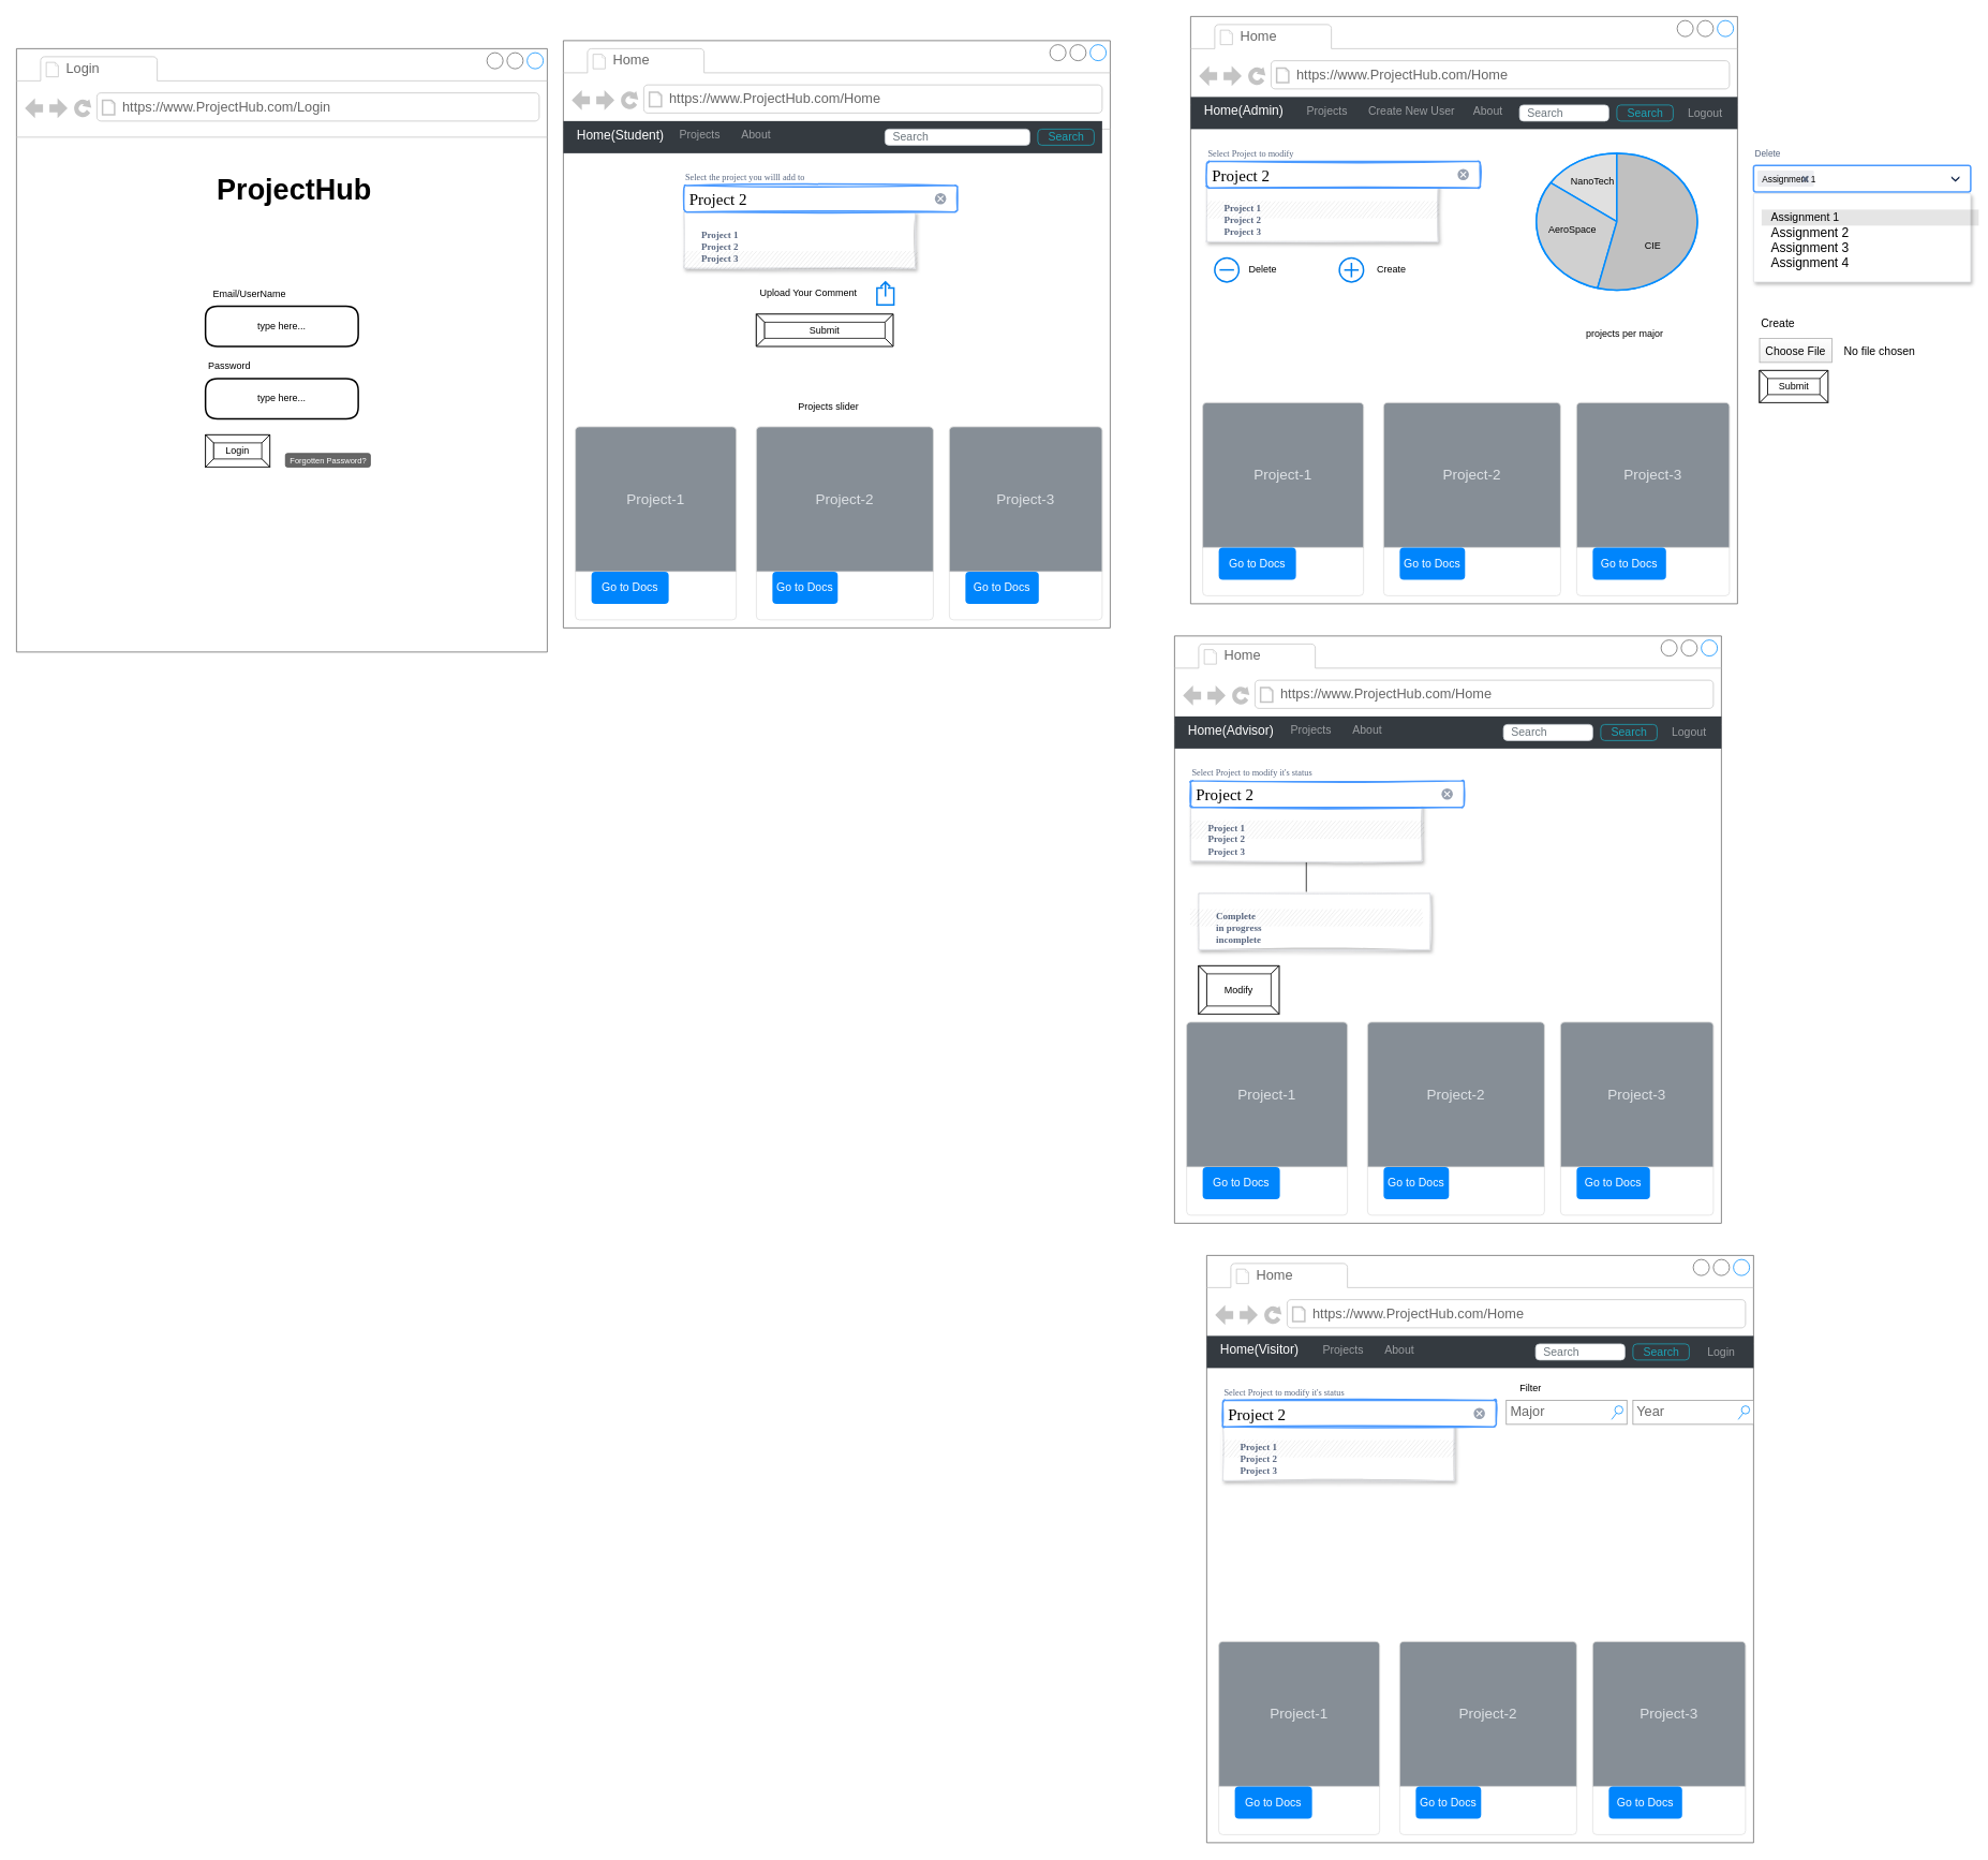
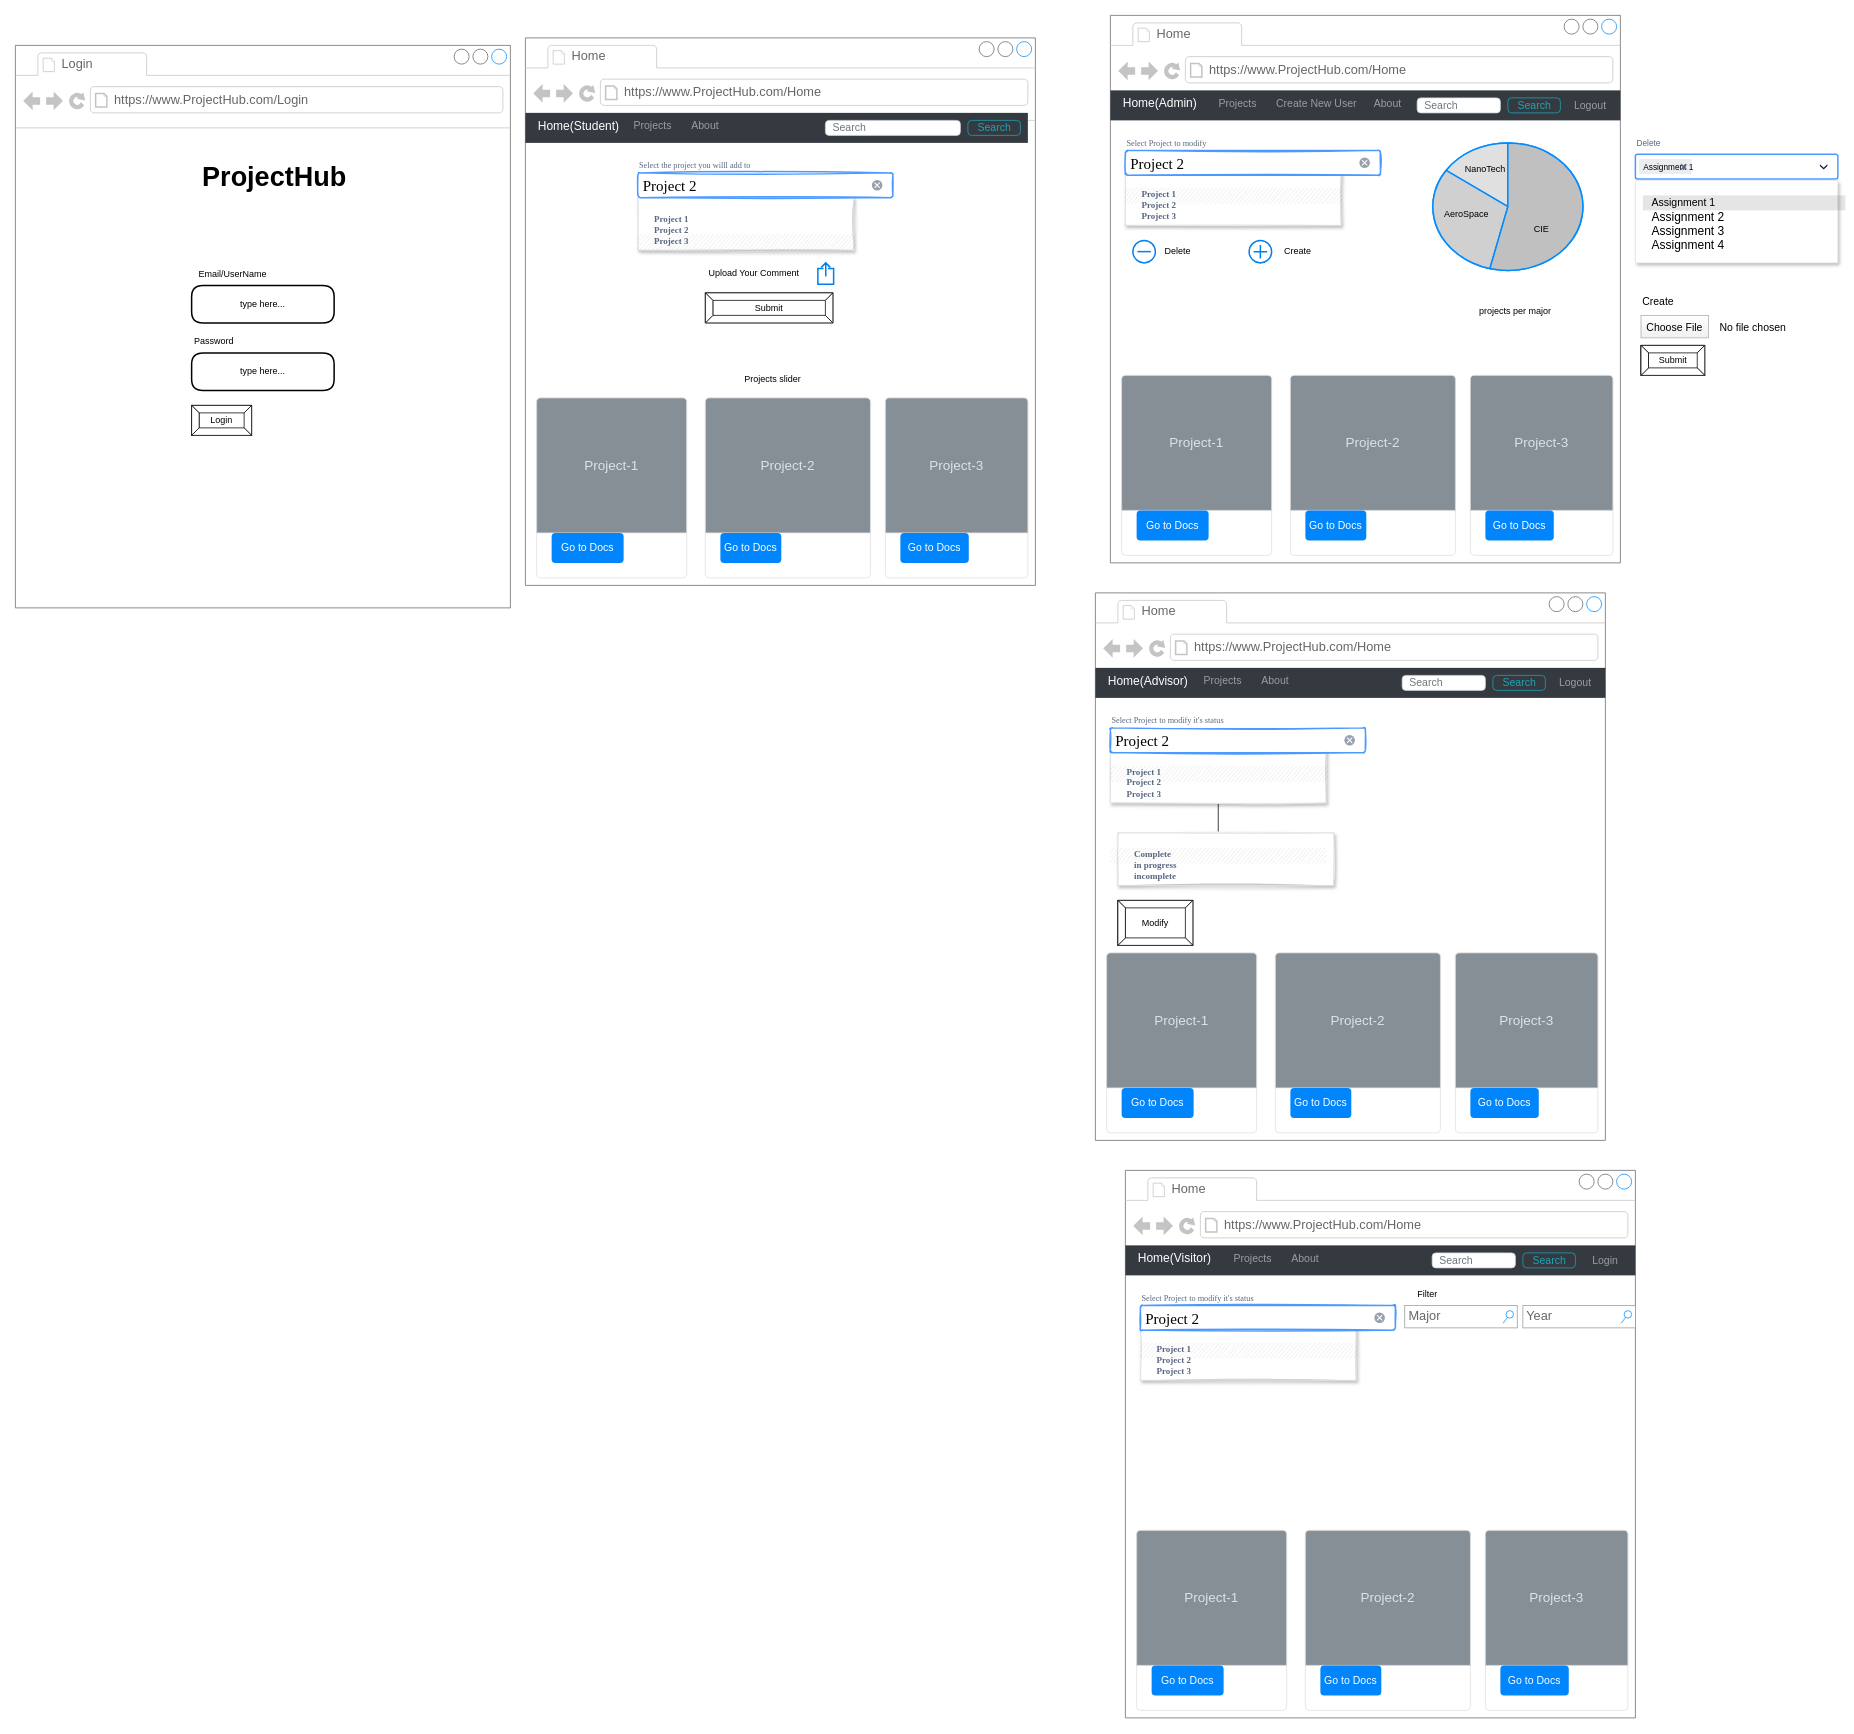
- <mxCell id="11" value="Forgotten Password?" style="rounded=1;html=1;shadow=0;dashed=0;whiteSpace=wrap;fontSize=10;fillColor=#666666;align=center;strokeColor=#4D4D4D;fontColor=#ffffff;" vertex="1" parent="2"><mxGeometry x="334.5" y="503.12" width="105.5" height="16.88" as="geometry" /></mxCell>
